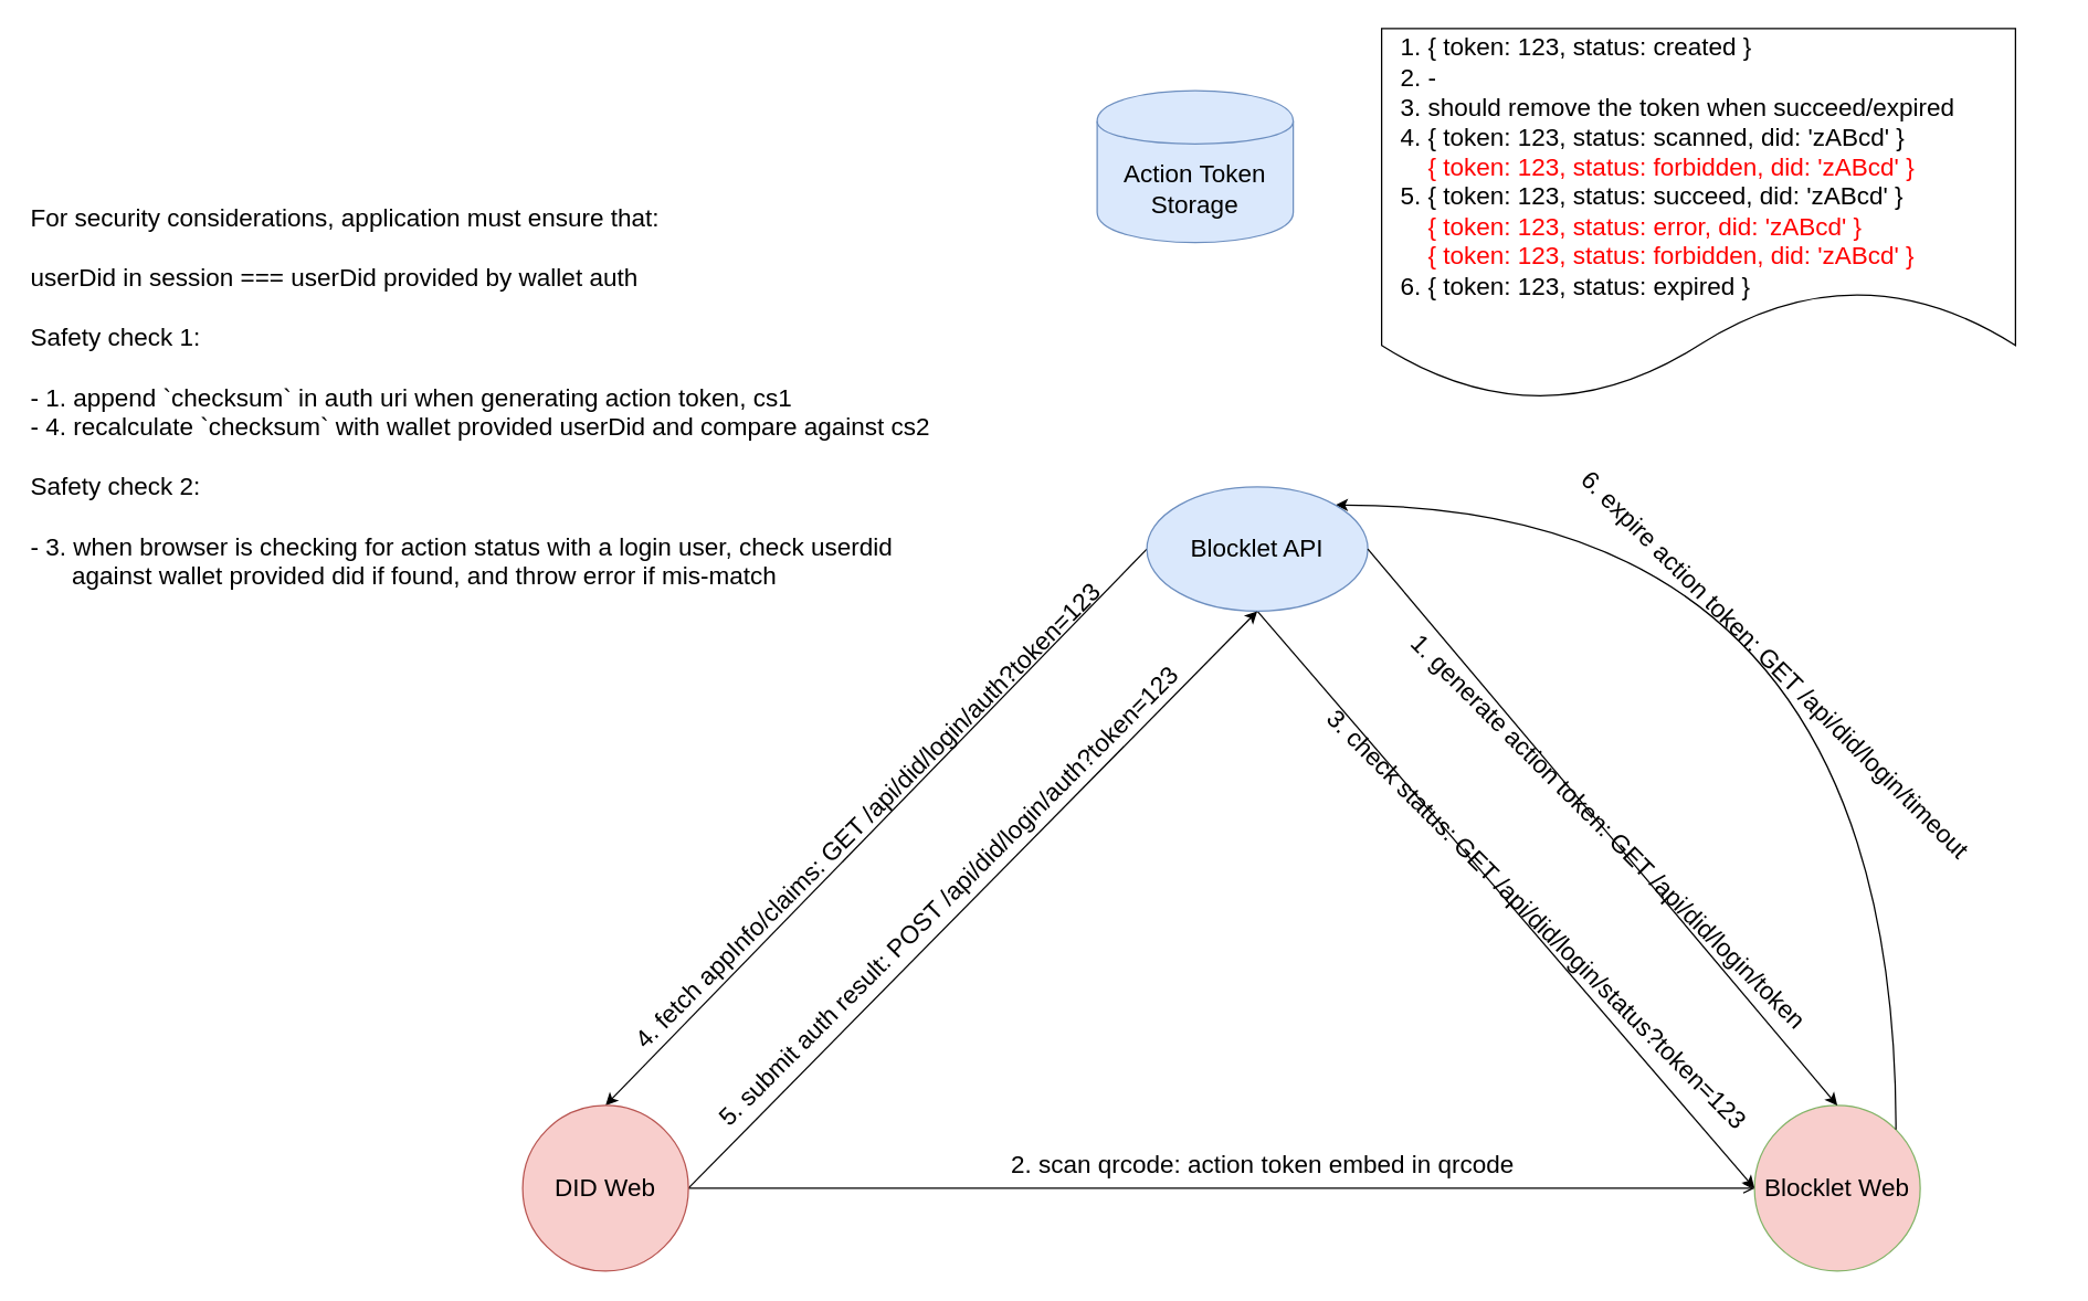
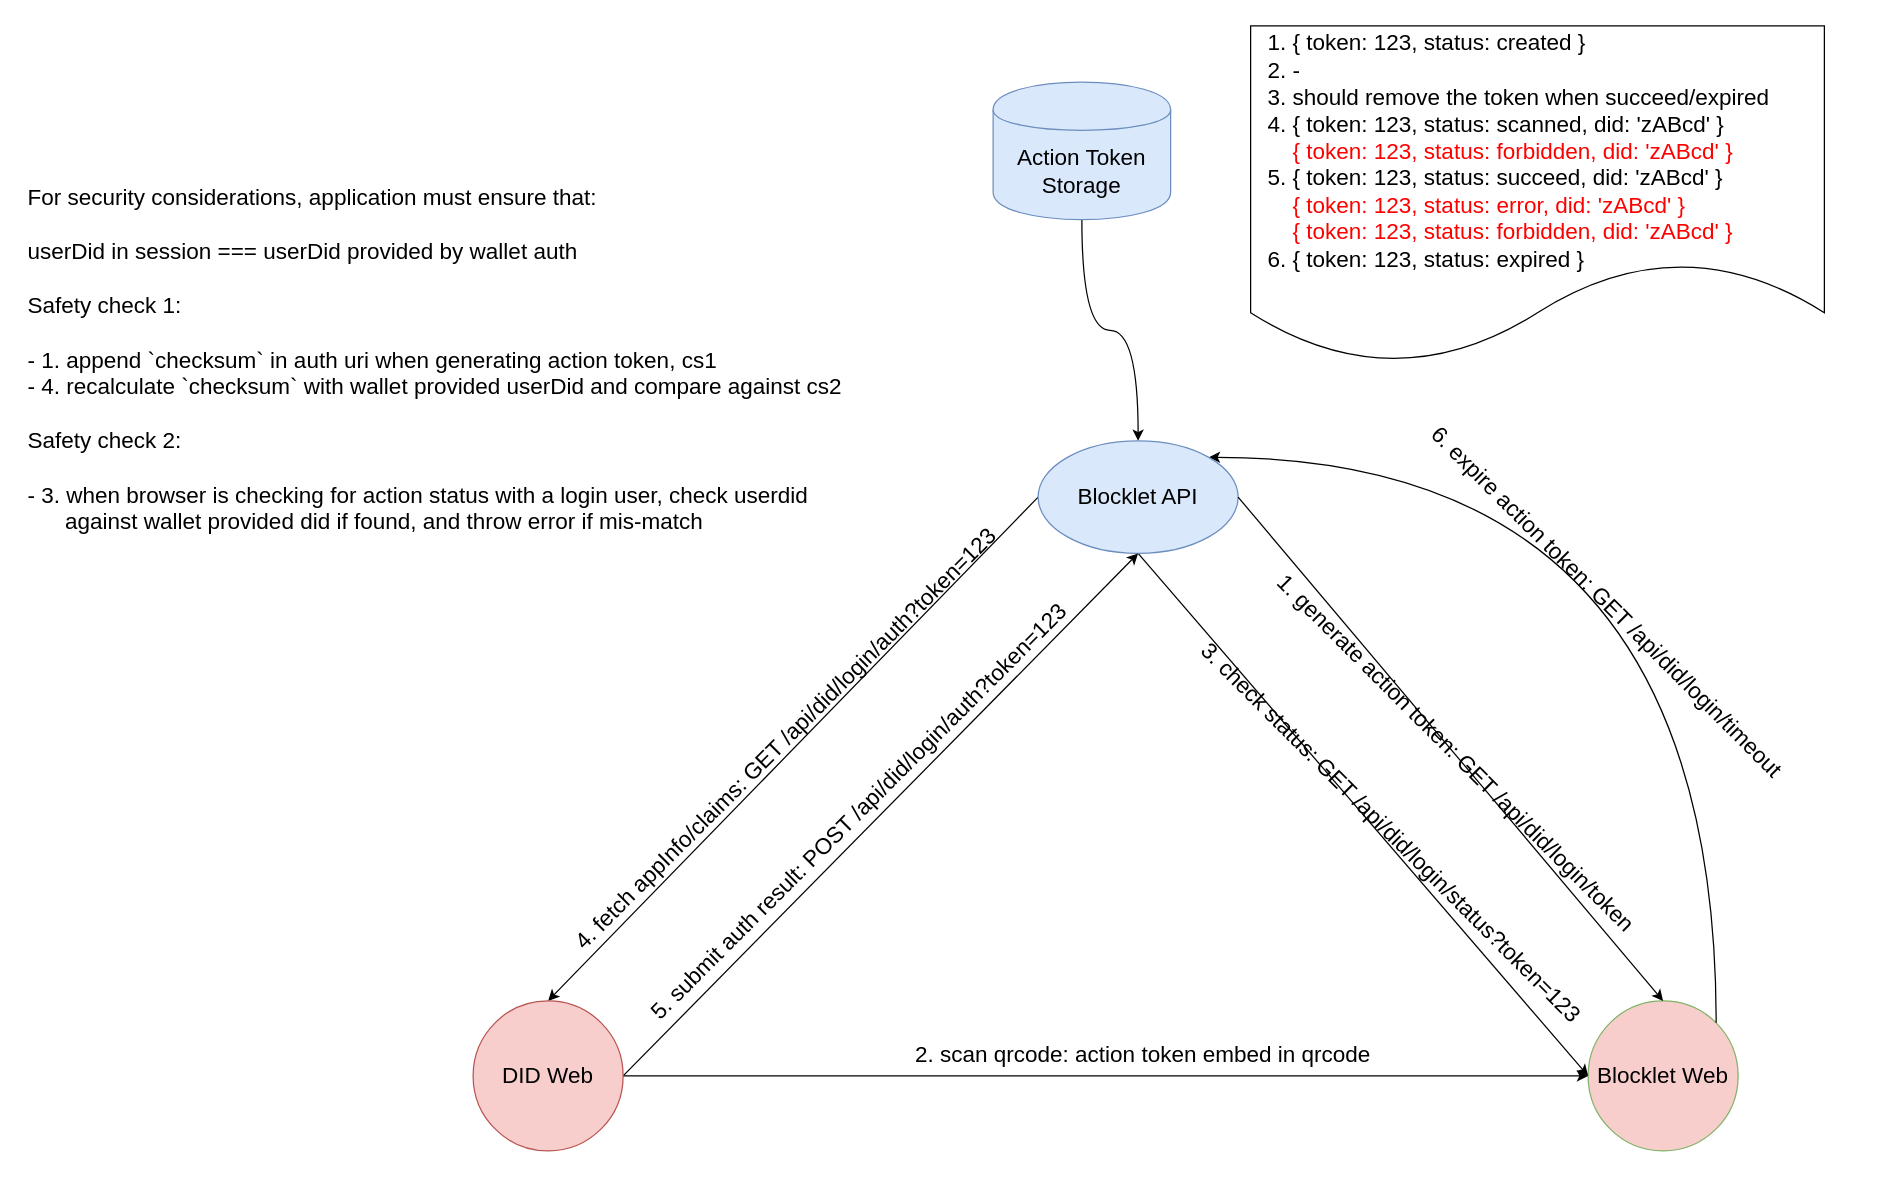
+ <mxCell id="6" style="edgeStyle=orthogonalEdgeStyle;curved=1;rounded=0;orthogonalLoop=1;jettySize=auto;html=1;exitX=0.5;exitY=0;exitDx=0;exitDy=0;startArrow=classic;startFill=1;endArrow=none;endFill=0;fontSize=18;" parent="1" source="7" target="26" edge="1"><mxGeometry relative="1" as="geometry" /></mxCell>
- <mxCell id="8" style="edgeStyle=none;rounded=0;orthogonalLoop=1;jettySize=auto;html=1;exitX=1;exitY=0.5;exitDx=0;exitDy=0;entryX=0;entryY=0.5;entryDx=0;entryDy=0;fontSize=18;endArrow=open;" parent="1" source="10" target="2" edge="1"><mxGeometry relative="1" as="geometry" /></mxCell>
+ <mxCell id="8" style="edgeStyle=none;rounded=0;orthogonalLoop=1;jettySize=auto;html=1;exitX=1;exitY=0.5;exitDx=0;exitDy=0;entryX=0;entryY=0.5;entryDx=0;entryDy=0;fontSize=18;" parent="1" source="10" target="2" edge="1"><mxGeometry relative="1" as="geometry" /></mxCell>
